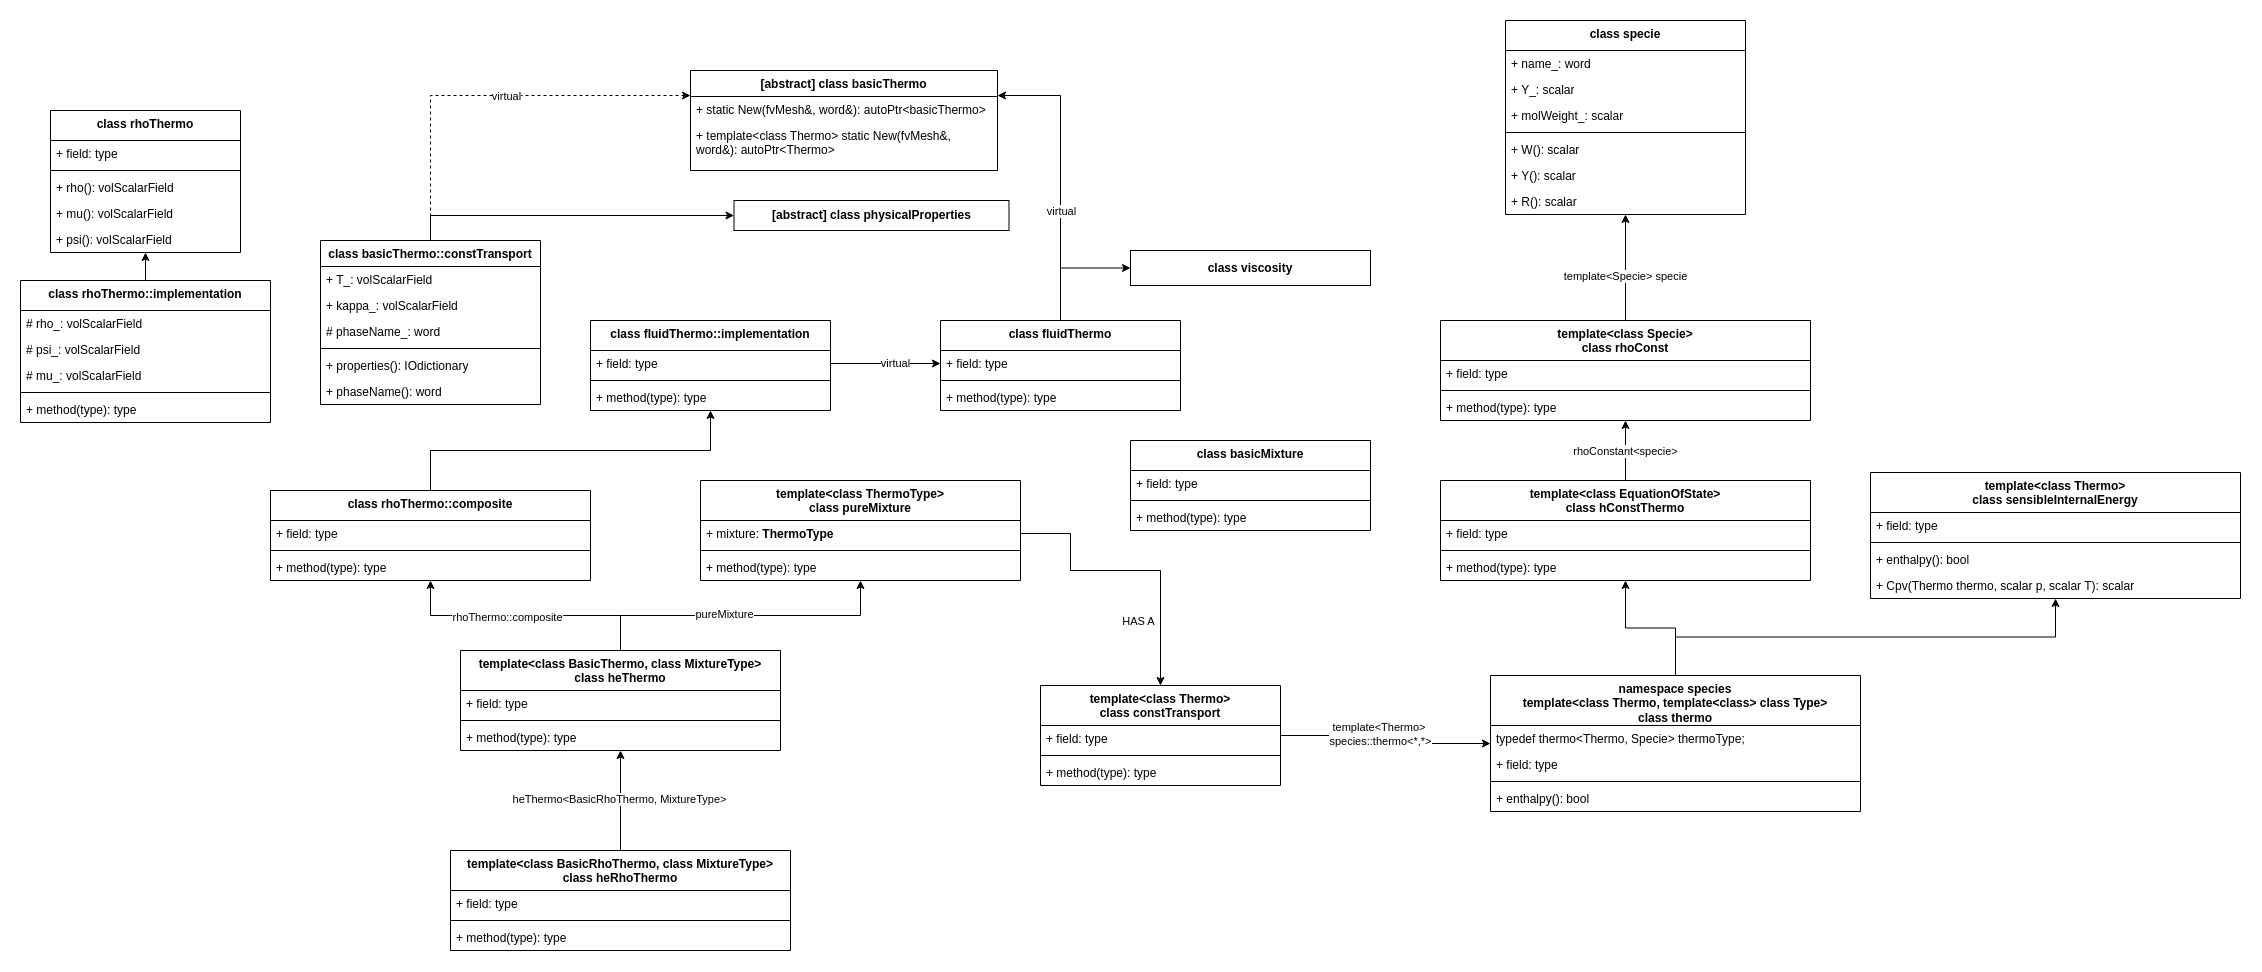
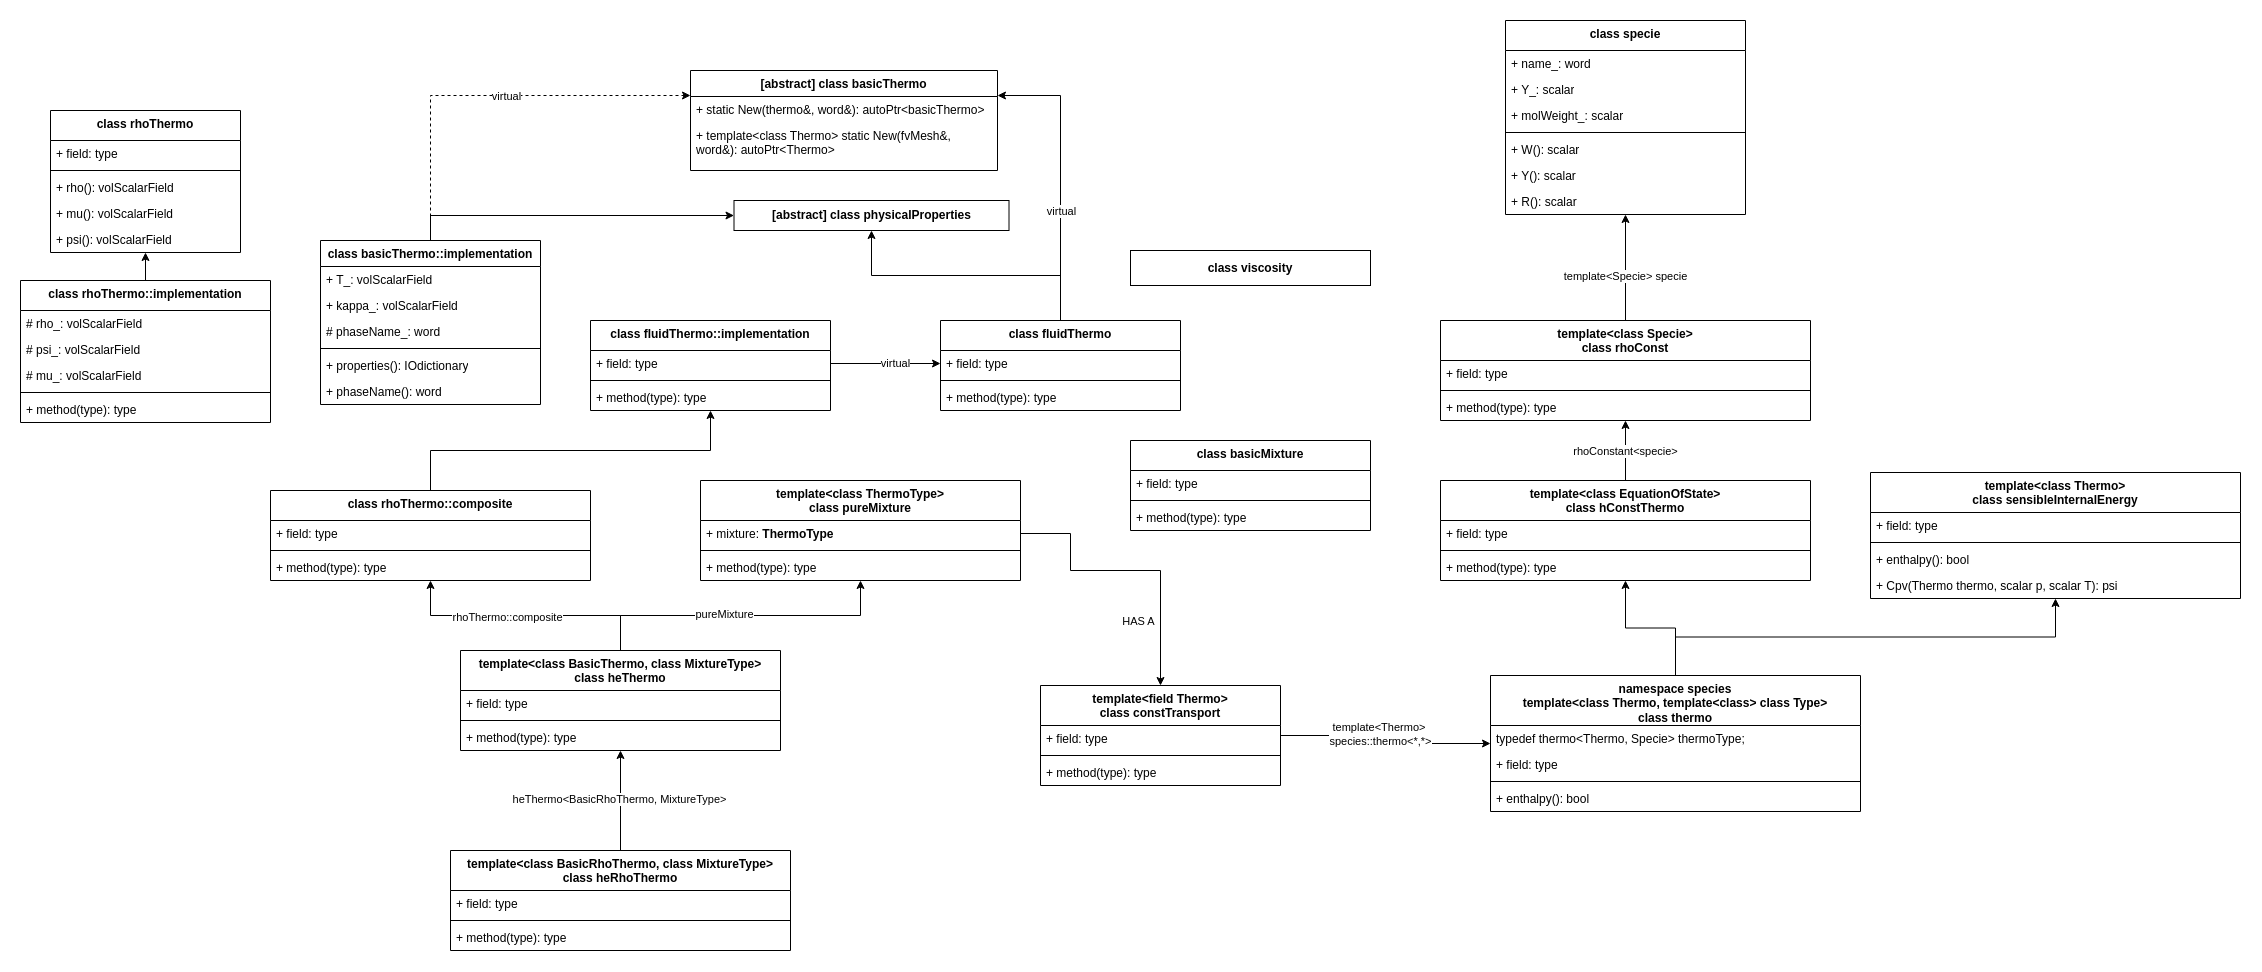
- <mxCell id="3" value="+ static New(fvMesh&amp;amp;, word&amp;amp;): autoPtr&amp;lt;basicThermo&amp;gt;" style="text;strokeColor=none;fillColor=none;align=left;verticalAlign=top;spacingLeft=4;spacingRight=4;overflow=hidden;rotatable=0;points=[[0,0.5],[1,0.5]];portConstraint=eastwest;whiteSpace=wrap;html=1;" vertex="1" parent="2"><mxGeometry y="26" width="307" height="26" as="geometry" /></mxCell>
+ <mxCell id="3" value="+ static New(thermo&amp;amp;, word&amp;amp;): autoPtr&amp;lt;basicThermo&amp;gt;" style="text;strokeColor=none;fillColor=none;align=left;verticalAlign=top;spacingLeft=4;spacingRight=4;overflow=hidden;rotatable=0;points=[[0,0.5],[1,0.5]];portConstraint=eastwest;whiteSpace=wrap;html=1;" vertex="1" parent="2"><mxGeometry y="26" width="307" height="26" as="geometry" /></mxCell>
- <mxCell id="6" value="class basicThermo::constTransport" style="swimlane;fontStyle=1;align=center;verticalAlign=top;childLayout=stackLayout;horizontal=1;startSize=26;horizontalStack=0;resizeParent=1;resizeParentMax=0;resizeLast=0;collapsible=1;marginBottom=0;whiteSpace=wrap;html=1;" vertex="1" parent="1"><mxGeometry x="320" y="240" width="220" height="164" as="geometry"><mxRectangle x="797" y="150" width="140" height="30" as="alternateBounds" /></mxGeometry></mxCell>
+ <mxCell id="6" value="class basicThermo::implementation" style="swimlane;fontStyle=1;align=center;verticalAlign=top;childLayout=stackLayout;horizontal=1;startSize=26;horizontalStack=0;resizeParent=1;resizeParentMax=0;resizeLast=0;collapsible=1;marginBottom=0;whiteSpace=wrap;html=1;" vertex="1" parent="1"><mxGeometry x="320" y="240" width="220" height="164" as="geometry"><mxRectangle x="797" y="150" width="140" height="30" as="alternateBounds" /></mxGeometry></mxCell>
- <mxCell id="58" style="edgeStyle=orthogonalEdgeStyle;rounded=0;orthogonalLoop=1;jettySize=auto;html=1;exitX=0.5;exitY=0;exitDx=0;exitDy=0;entryX=0;entryY=0.5;entryDx=0;entryDy=0;" edge="1" parent="1" source="59" target="65"><mxGeometry relative="1" as="geometry" /></mxCell>
+ <mxCell id="58" style="edgeStyle=orthogonalEdgeStyle;rounded=0;orthogonalLoop=1;jettySize=auto;html=1;exitX=0.5;exitY=0;exitDx=0;exitDy=0;" edge="1" parent="1" source="59" target="13"><mxGeometry relative="1" as="geometry" /></mxCell>
- <mxCell id="95" value="+ Cpv(Thermo thermo, scalar p, scalar T): scalar" style="text;strokeColor=none;fillColor=none;align=left;verticalAlign=top;spacingLeft=4;spacingRight=4;overflow=hidden;rotatable=0;points=[[0,0.5],[1,0.5]];portConstraint=eastwest;whiteSpace=wrap;html=1;" vertex="1" parent="91"><mxGeometry y="100" width="370" height="26" as="geometry" /></mxCell>
+ <mxCell id="95" value="+ Cpv(Thermo thermo, scalar p, scalar T): psi" style="text;strokeColor=none;fillColor=none;align=left;verticalAlign=top;spacingLeft=4;spacingRight=4;overflow=hidden;rotatable=0;points=[[0,0.5],[1,0.5]];portConstraint=eastwest;whiteSpace=wrap;html=1;" vertex="1" parent="91"><mxGeometry y="100" width="370" height="26" as="geometry" /></mxCell>
- <mxCell id="72" value="template&amp;lt;class Thermo&amp;gt;&lt;div&gt;class constTransport&lt;/div&gt;" style="swimlane;fontStyle=1;align=center;verticalAlign=top;childLayout=stackLayout;horizontal=1;startSize=40;horizontalStack=0;resizeParent=1;resizeParentMax=0;resizeLast=0;collapsible=1;marginBottom=0;whiteSpace=wrap;html=1;" vertex="1" parent="1"><mxGeometry x="1040" y="685" width="240" height="100" as="geometry" /></mxCell>
+ <mxCell id="72" value="template&amp;lt;field Thermo&amp;gt;&lt;div&gt;class constTransport&lt;/div&gt;" style="swimlane;fontStyle=1;align=center;verticalAlign=top;childLayout=stackLayout;horizontal=1;startSize=40;horizontalStack=0;resizeParent=1;resizeParentMax=0;resizeLast=0;collapsible=1;marginBottom=0;whiteSpace=wrap;html=1;" vertex="1" parent="1"><mxGeometry x="1040" y="685" width="240" height="100" as="geometry" /></mxCell>
